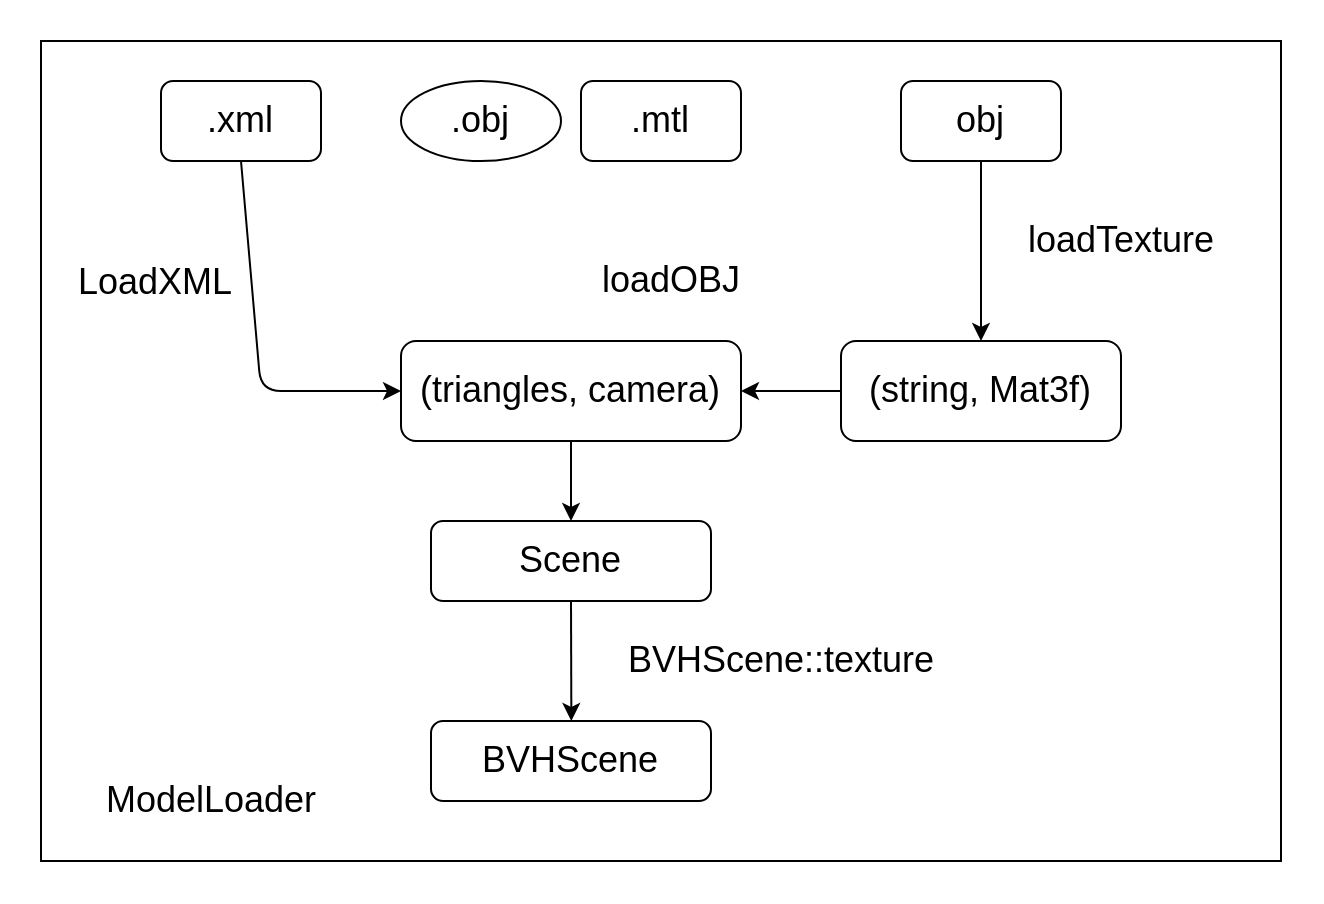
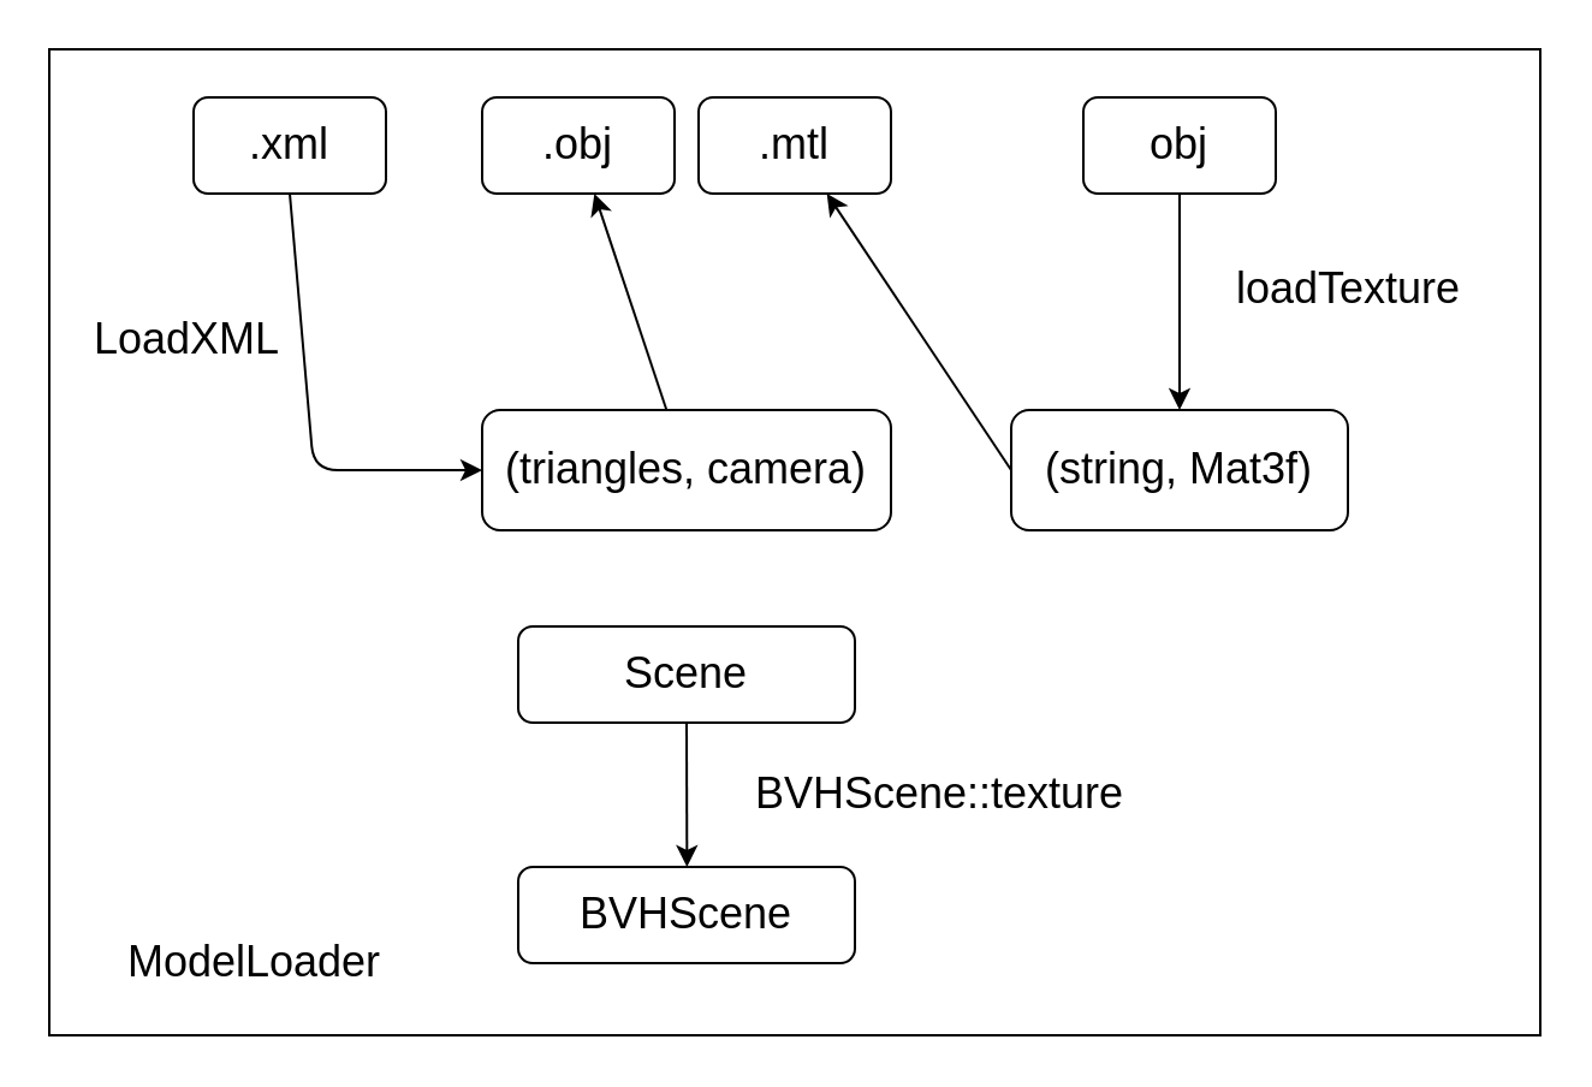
- <mxCell id="6" value="&lt;font style=&quot;font-size: 18px;&quot;&gt;.obj&lt;/font&gt;" style="ellipse;whiteSpace=wrap;html=1;" parent="1" vertex="1"><mxGeometry x="200" y="40" width="80" height="40" as="geometry" /></mxCell>
+ <mxCell id="6" value="&lt;font style=&quot;font-size: 18px;&quot;&gt;.obj&lt;/font&gt;" style="rounded=1;whiteSpace=wrap;html=1;" parent="1" vertex="1"><mxGeometry x="200" y="40" width="80" height="40" as="geometry" /></mxCell>
- <mxCell id="15" value="loadOBJ" style="text;html=1;align=center;verticalAlign=middle;resizable=0;points=[];autosize=1;strokeColor=none;fillColor=none;fontSize=18;" parent="1" vertex="1"><mxGeometry x="290" y="120" width="90" height="40" as="geometry" /></mxCell>
- <mxCell id="11" style="edgeStyle=none;html=1;exitX=0;exitY=0.5;exitDx=0;exitDy=0;entryX=1;entryY=0.5;entryDx=0;entryDy=0;fontSize=18;" parent="1" source="12" target="14" edge="1"><mxGeometry relative="1" as="geometry" /></mxCell>
+ <mxCell id="11" style="edgeStyle=none;html=1;exitX=0;exitY=0.5;exitDx=0;exitDy=0;fontSize=18;" parent="1" source="12" target="7" edge="1"><mxGeometry relative="1" as="geometry" /></mxCell>
- <mxCell id="13" value="" style="edgeStyle=none;html=1;fontSize=18;" parent="1" source="14" target="17" edge="1"><mxGeometry relative="1" as="geometry" /></mxCell>
+ <mxCell id="13" value="" style="edgeStyle=none;html=1;fontSize=18;" parent="1" source="14" target="6" edge="1"><mxGeometry relative="1" as="geometry" /></mxCell>
